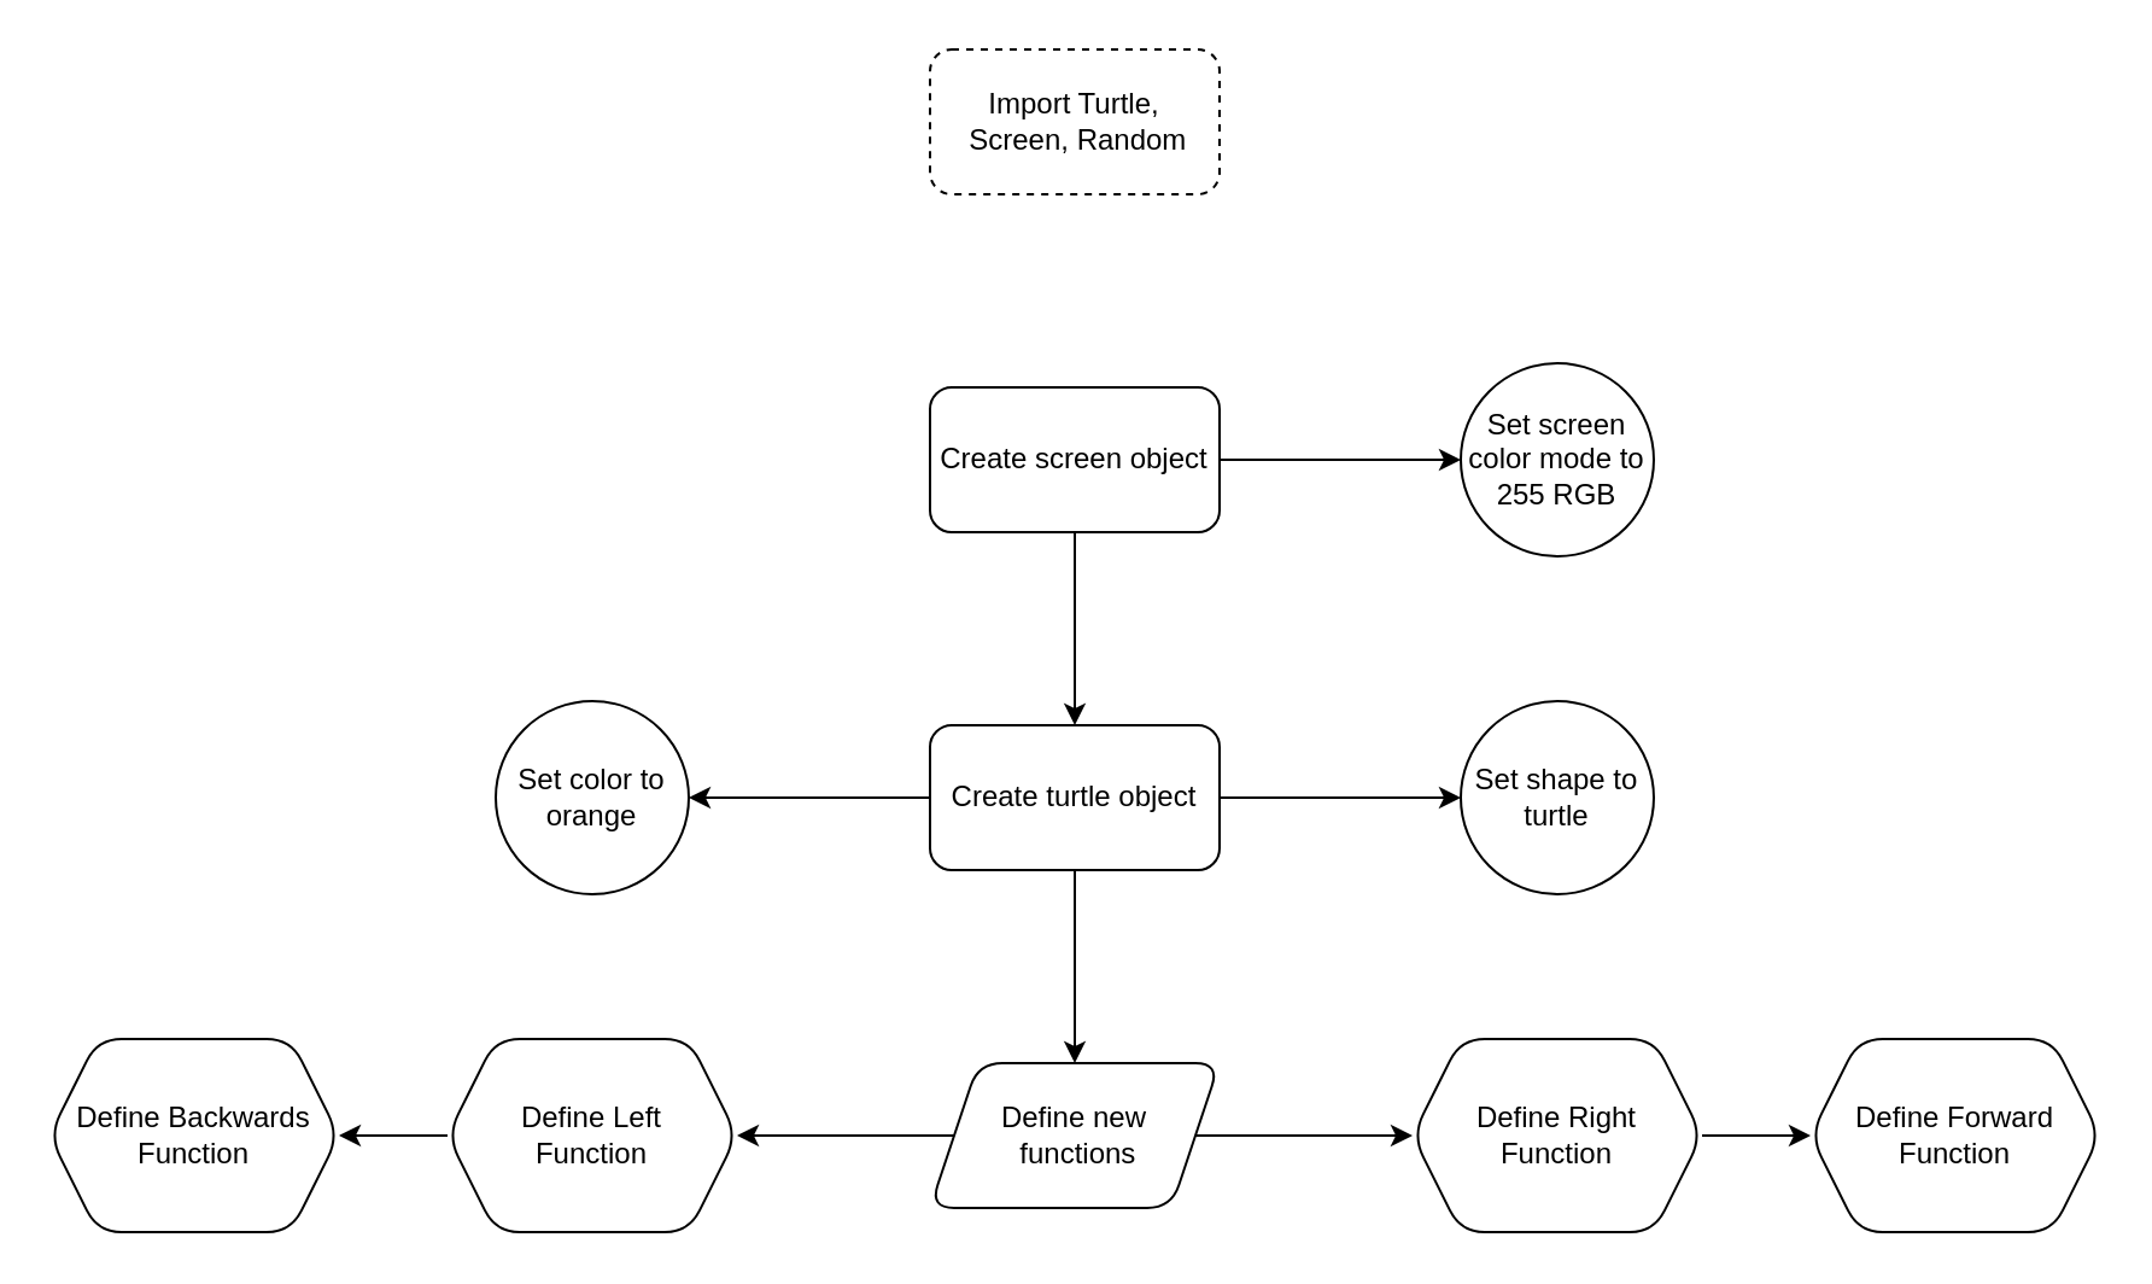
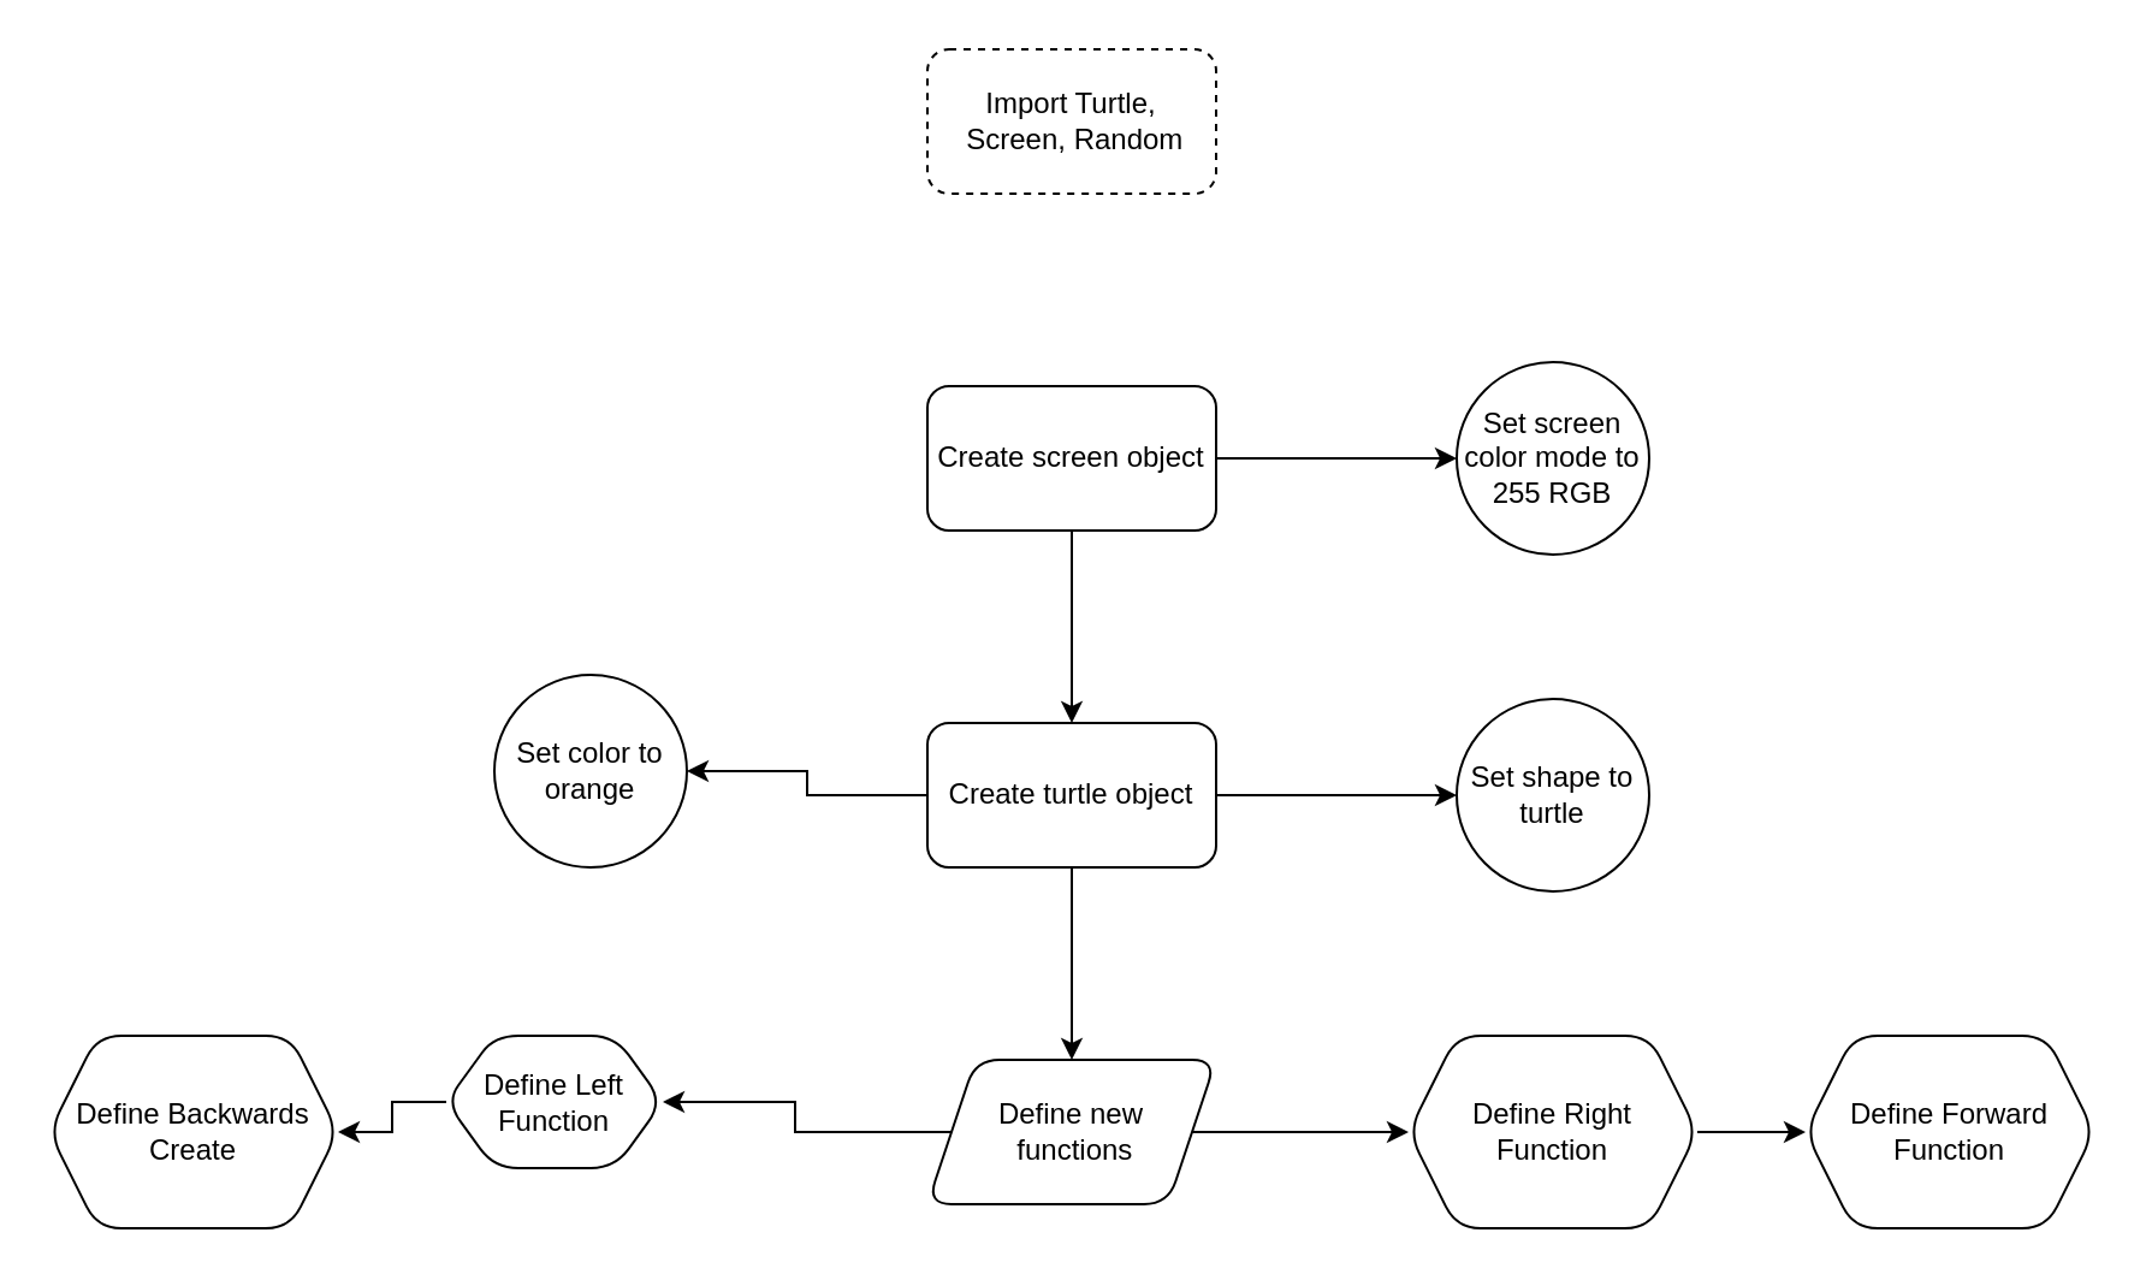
- <mxCell id="12" value="Set color to orange" style="ellipse;whiteSpace=wrap;html=1;rounded=1;" vertex="1" parent="1"><mxGeometry x="205" y="290" width="80" height="80" as="geometry" /></mxCell>
+ <mxCell id="12" value="Set color to orange" style="ellipse;whiteSpace=wrap;html=1;rounded=1;" vertex="1" parent="1"><mxGeometry x="205" y="280" width="80" height="80" as="geometry" /></mxCell>
- <mxCell id="18" value="Define Backwards Function" style="shape=hexagon;perimeter=hexagonPerimeter2;whiteSpace=wrap;html=1;fixedSize=1;rounded=1;" vertex="1" parent="1"><mxGeometry y="430" width="120" height="80" as="geometry" x="20" /></mxCell>
+ <mxCell id="18" value="Define Backwards Create" style="shape=hexagon;perimeter=hexagonPerimeter2;whiteSpace=wrap;html=1;fixedSize=1;rounded=1;" vertex="1" parent="1"><mxGeometry y="430" width="120" height="80" as="geometry" x="20" /></mxCell>
- <mxCell id="17" value="&lt;div&gt;Define Left&lt;/div&gt;&lt;div&gt;Function&lt;/div&gt;" style="shape=hexagon;perimeter=hexagonPerimeter2;whiteSpace=wrap;html=1;fixedSize=1;rounded=1;" vertex="1" parent="1"><mxGeometry x="185" y="430" width="120" height="80" as="geometry" /></mxCell>
+ <mxCell id="17" value="&lt;div&gt;Define Left&lt;/div&gt;&lt;div&gt;Function&lt;/div&gt;" style="shape=hexagon;perimeter=hexagonPerimeter2;whiteSpace=wrap;html=1;fixedSize=1;rounded=1;" vertex="1" parent="1"><mxGeometry x="185" y="430" width="90" height="55" as="geometry" /></mxCell>
